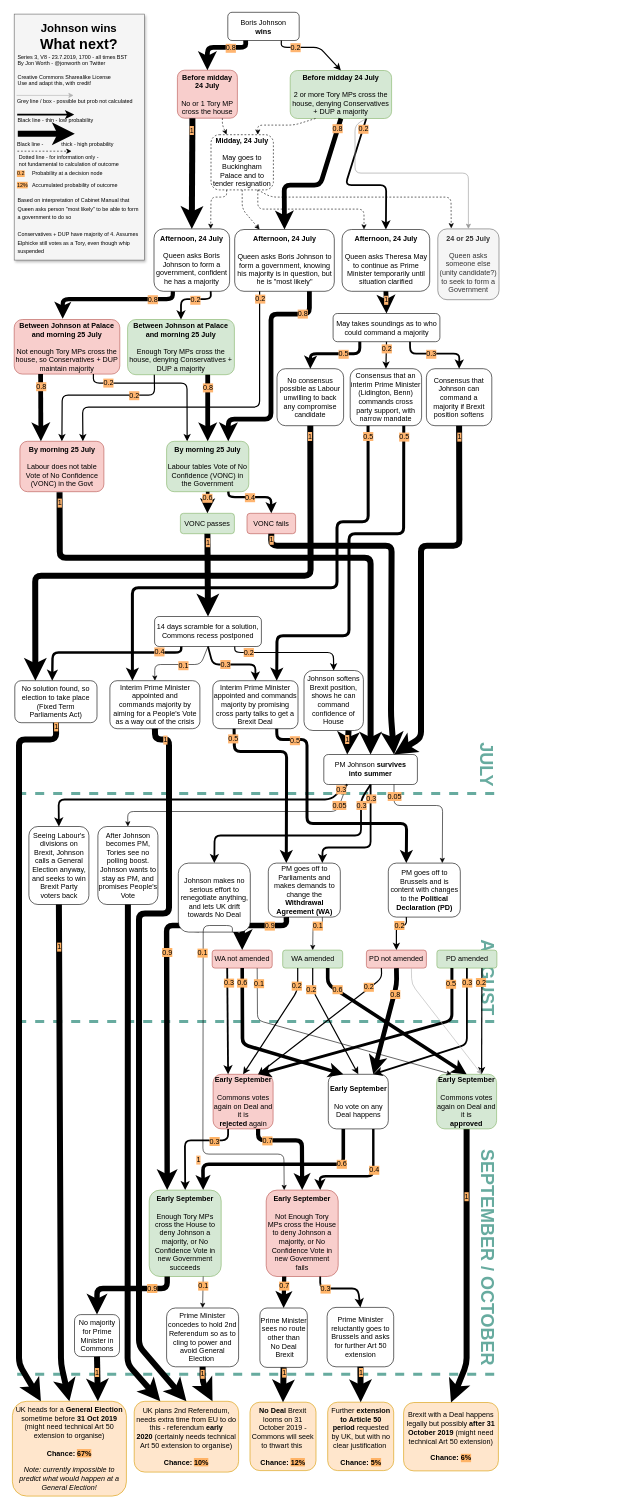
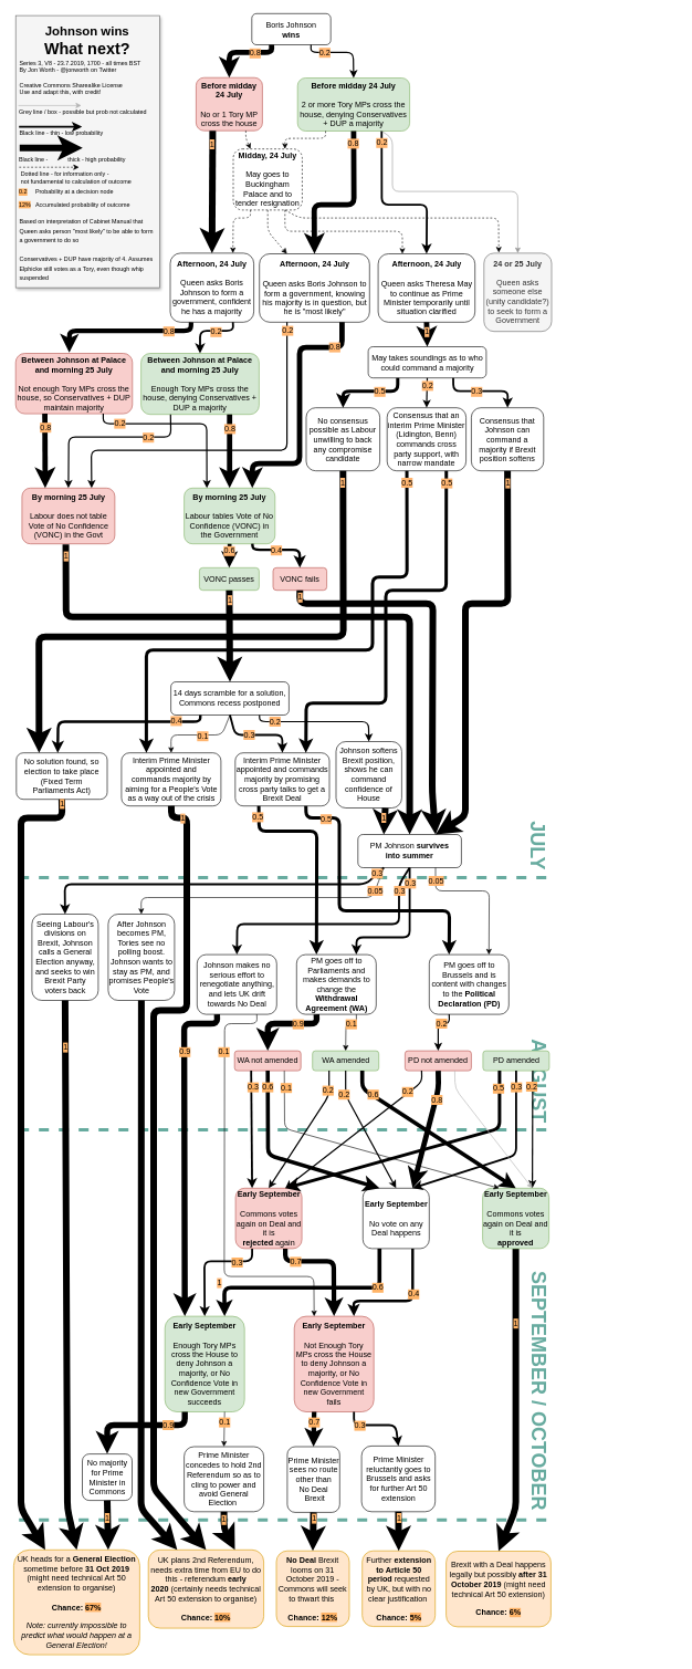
- <mxCell id="144" value="&lt;b&gt;Before midday 24 July&lt;/b&gt;&lt;br&gt;&lt;br&gt;2 or more Tory MPs cross the house, denying Conservatives + DUP a majority" style="rounded=1;whiteSpace=wrap;html=1;fontSize=12;fillColor=#d5e8d4;strokeColor=#82b366;" vertex="1" parent="1"><mxGeometry x="483" y="117" width="169" height="80" as="geometry" /></mxCell>
+ <mxCell id="144" value="&lt;b&gt;Before midday 24 July&lt;/b&gt;&lt;br&gt;&lt;br&gt;2 or more Tory MPs cross the house, denying Conservatives + DUP a majority" style="rounded=1;whiteSpace=wrap;html=1;fontSize=12;fillColor=#d5e8d4;strokeColor=#82b366;" vertex="1" parent="1"><mxGeometry x="448" y="117" width="169" height="80" as="geometry" /></mxCell>
- <mxCell id="81" value="Johnson makes no serious effort to renegotiate anything, and lets UK drift towards No Deal" style="rounded=1;whiteSpace=wrap;html=1;" parent="1" vertex="1"><mxGeometry x="296.5" y="1438" width="120" height="115" as="geometry" /></mxCell>
+ <mxCell id="81" value="Johnson makes no serious effort to renegotiate anything, and lets UK drift towards No Deal" style="rounded=1;whiteSpace=wrap;html=1;" parent="1" vertex="1"><mxGeometry x="296.5" y="1438" width="120" height="90" as="geometry" /></mxCell>
